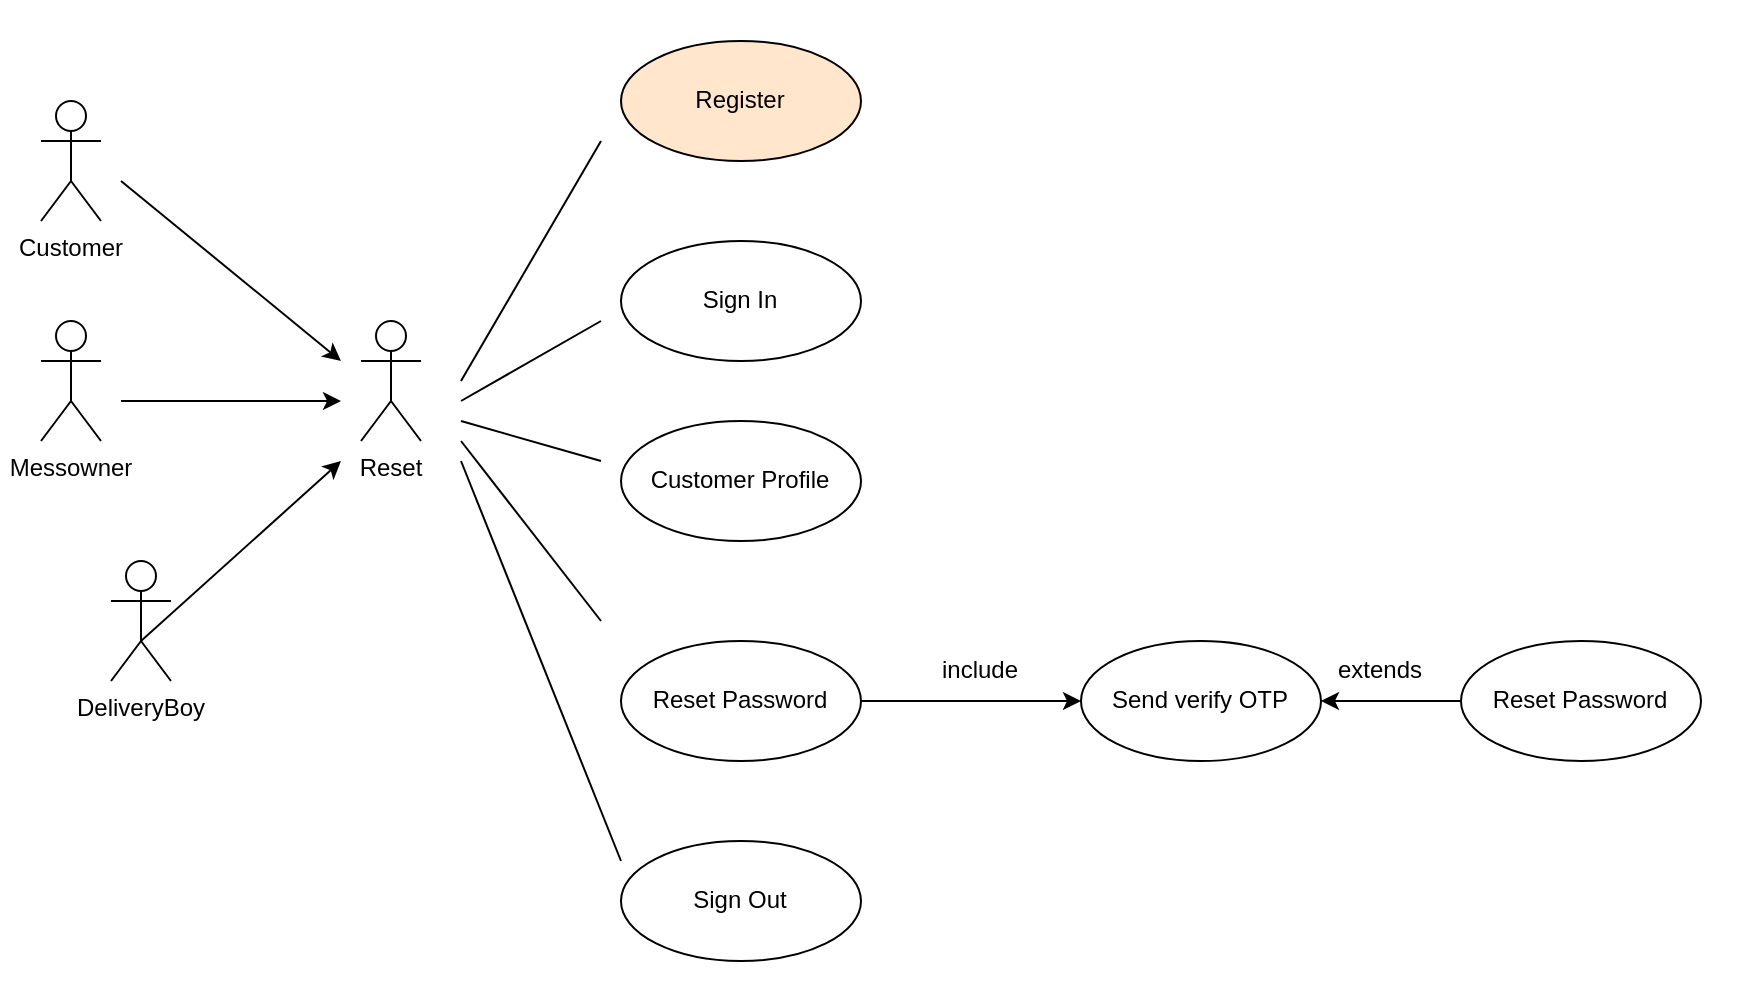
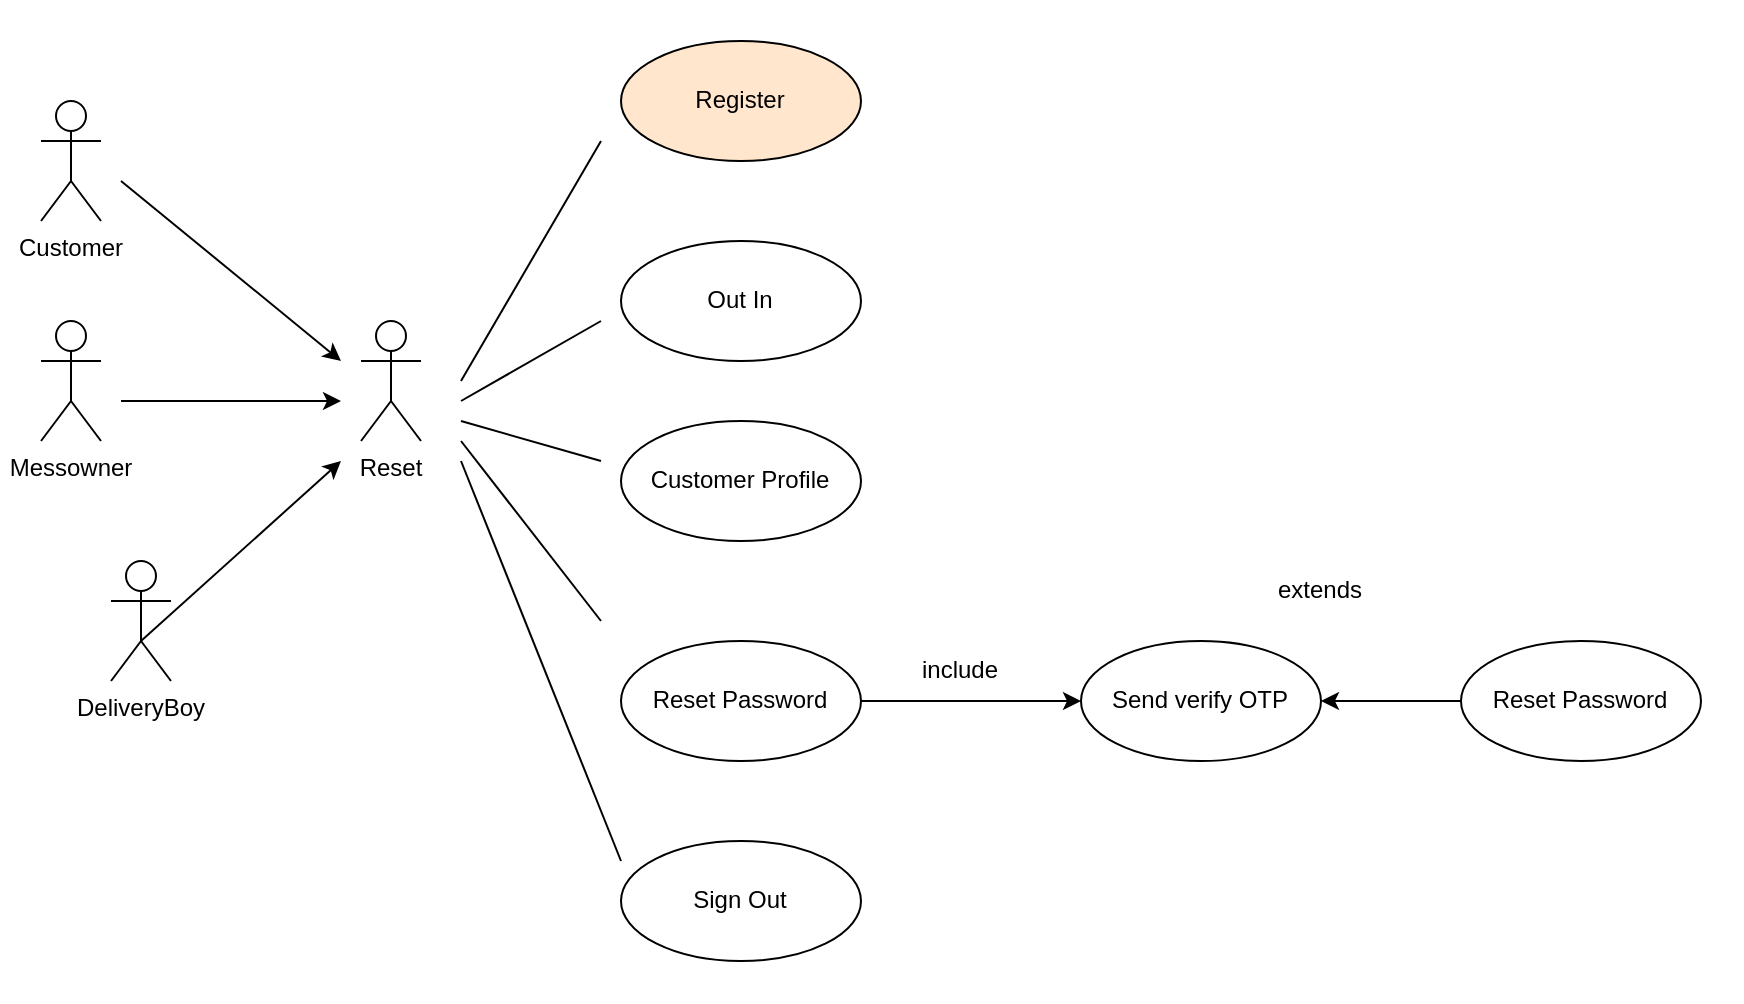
- <mxCell id="10" value="Sign In" style="ellipse;whiteSpace=wrap;html=1;" vertex="1" parent="1"><mxGeometry x="310" y="120" width="120" height="60" as="geometry" /></mxCell>
+ <mxCell id="10" value="Out In" style="ellipse;whiteSpace=wrap;html=1;" vertex="1" parent="1"><mxGeometry x="310" y="120" width="120" height="60" as="geometry" /></mxCell>
- <mxCell id="22" value="include" style="text;html=1;strokeColor=none;fillColor=none;align=center;verticalAlign=middle;whiteSpace=wrap;rounded=0;" vertex="1" parent="1"><mxGeometry x="460" y="320" width="60" height="30" as="geometry" /></mxCell>
+ <mxCell id="22" value="include" style="text;html=1;strokeColor=none;fillColor=none;align=center;verticalAlign=middle;whiteSpace=wrap;rounded=0;" vertex="1" parent="1"><mxGeometry x="450" y="320" width="60" height="30" as="geometry" /></mxCell>
- <mxCell id="23" value="extends" style="text;html=1;strokeColor=none;fillColor=none;align=center;verticalAlign=middle;whiteSpace=wrap;rounded=0;" vertex="1" parent="1"><mxGeometry x="660" y="320" width="60" height="30" as="geometry" /></mxCell>
+ <mxCell id="23" value="extends" style="text;html=1;strokeColor=none;fillColor=none;align=center;verticalAlign=middle;whiteSpace=wrap;rounded=0;" vertex="1" parent="1"><mxGeometry x="630" y="280" width="60" height="30" as="geometry" /></mxCell>
